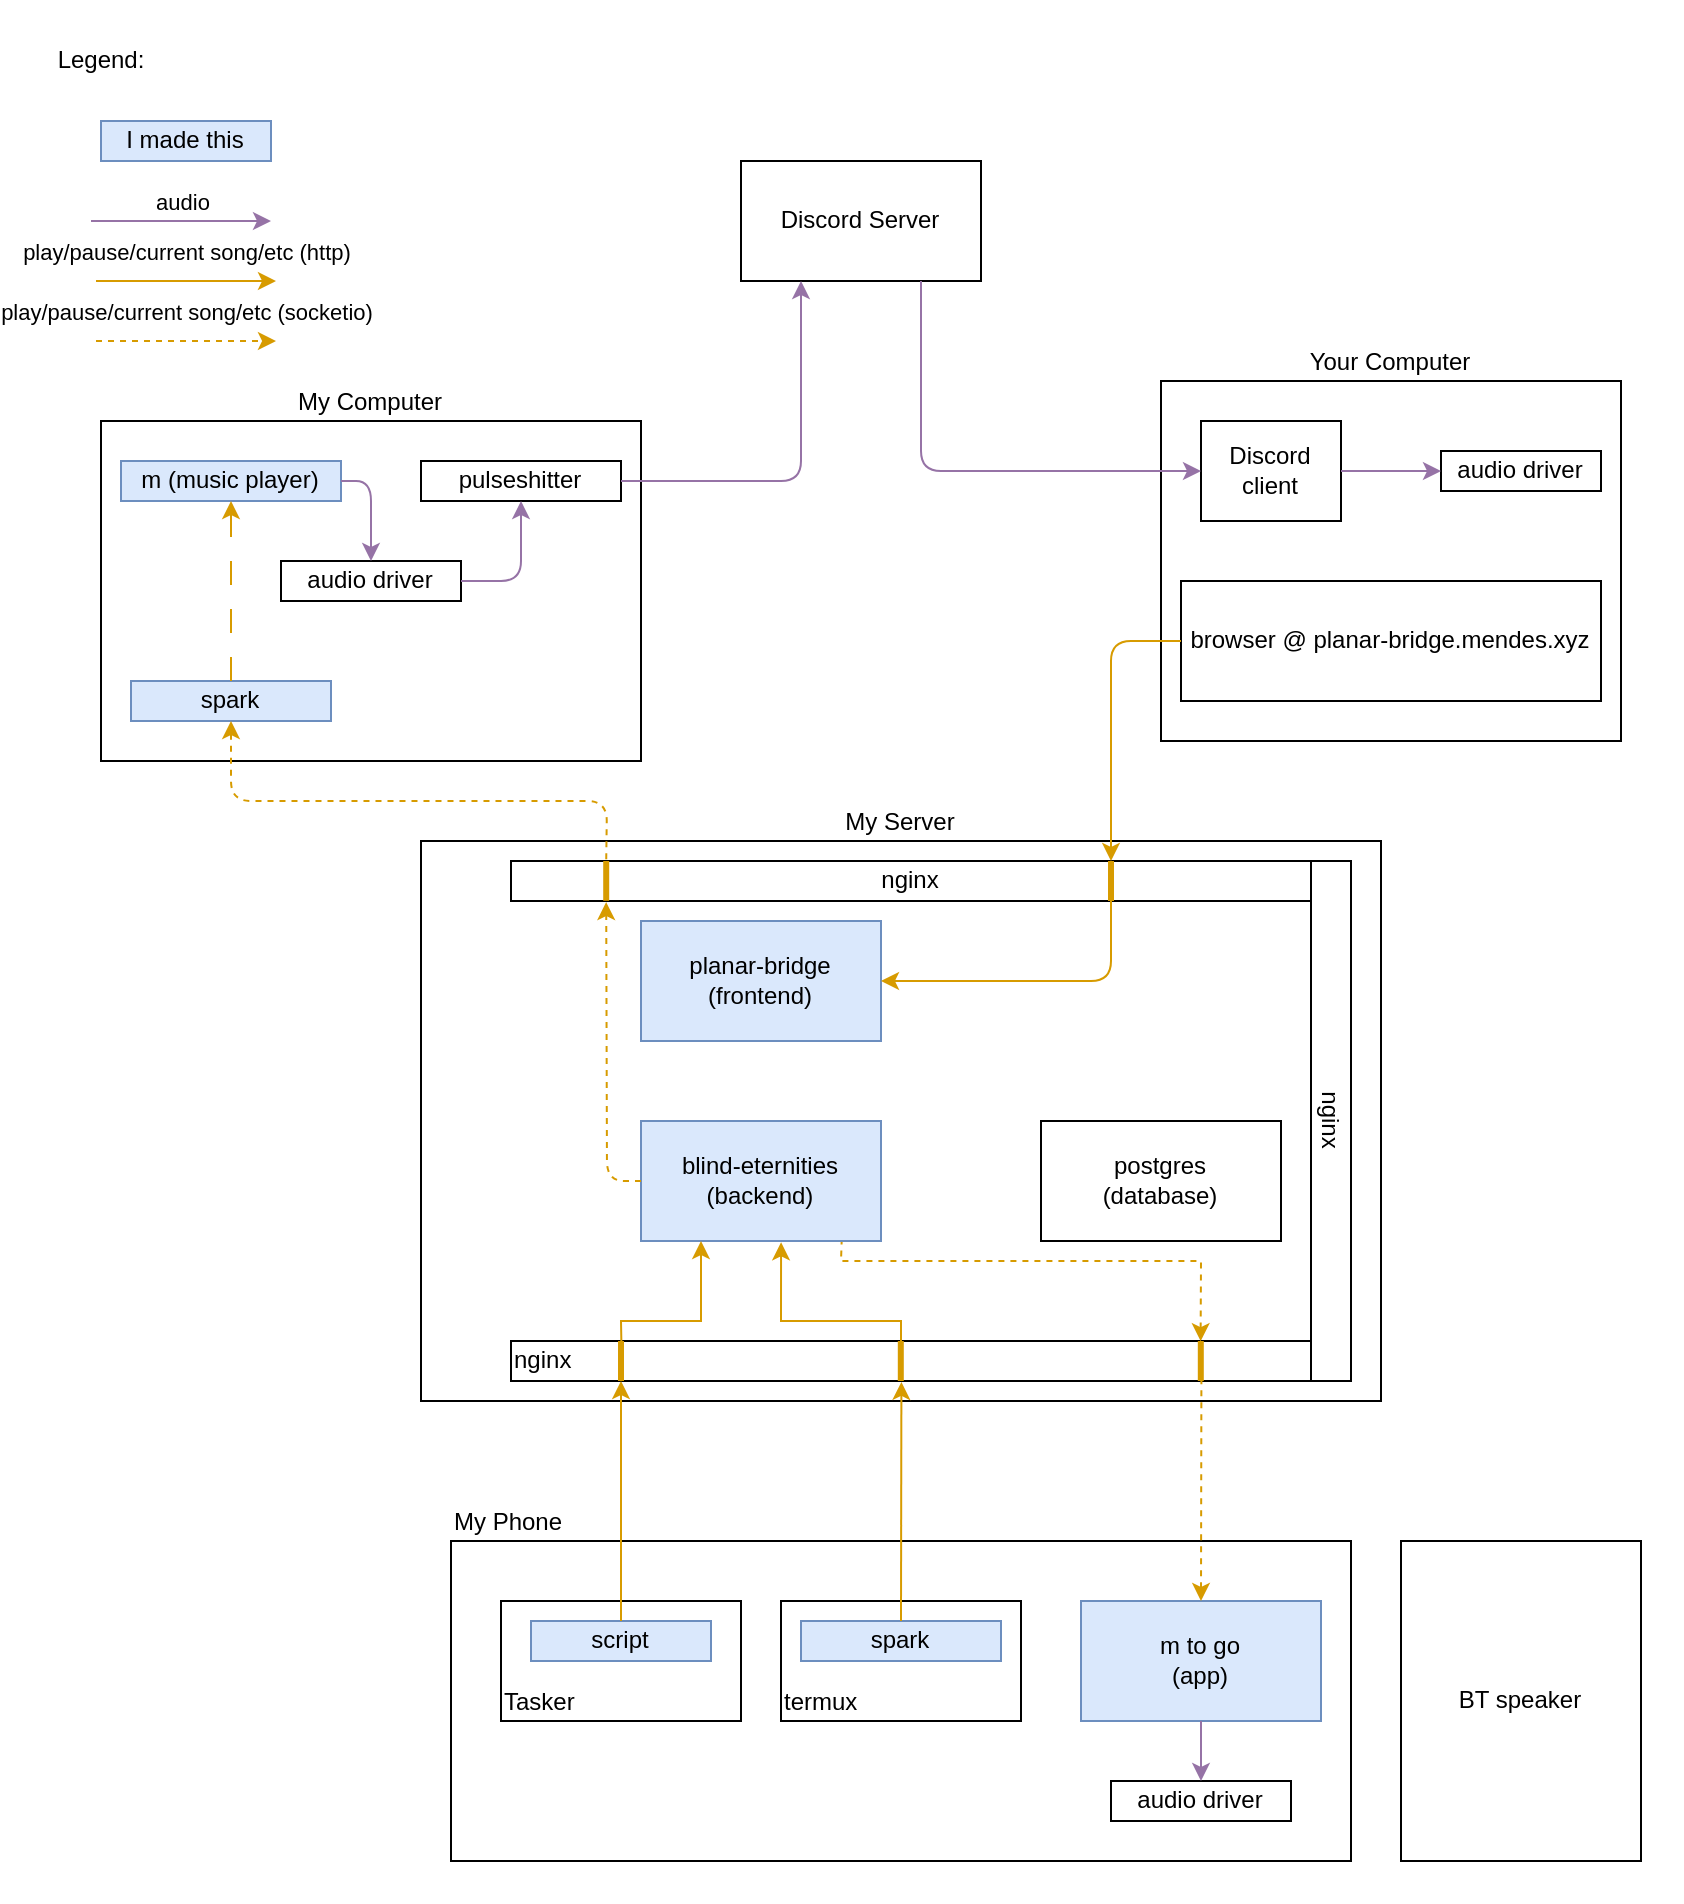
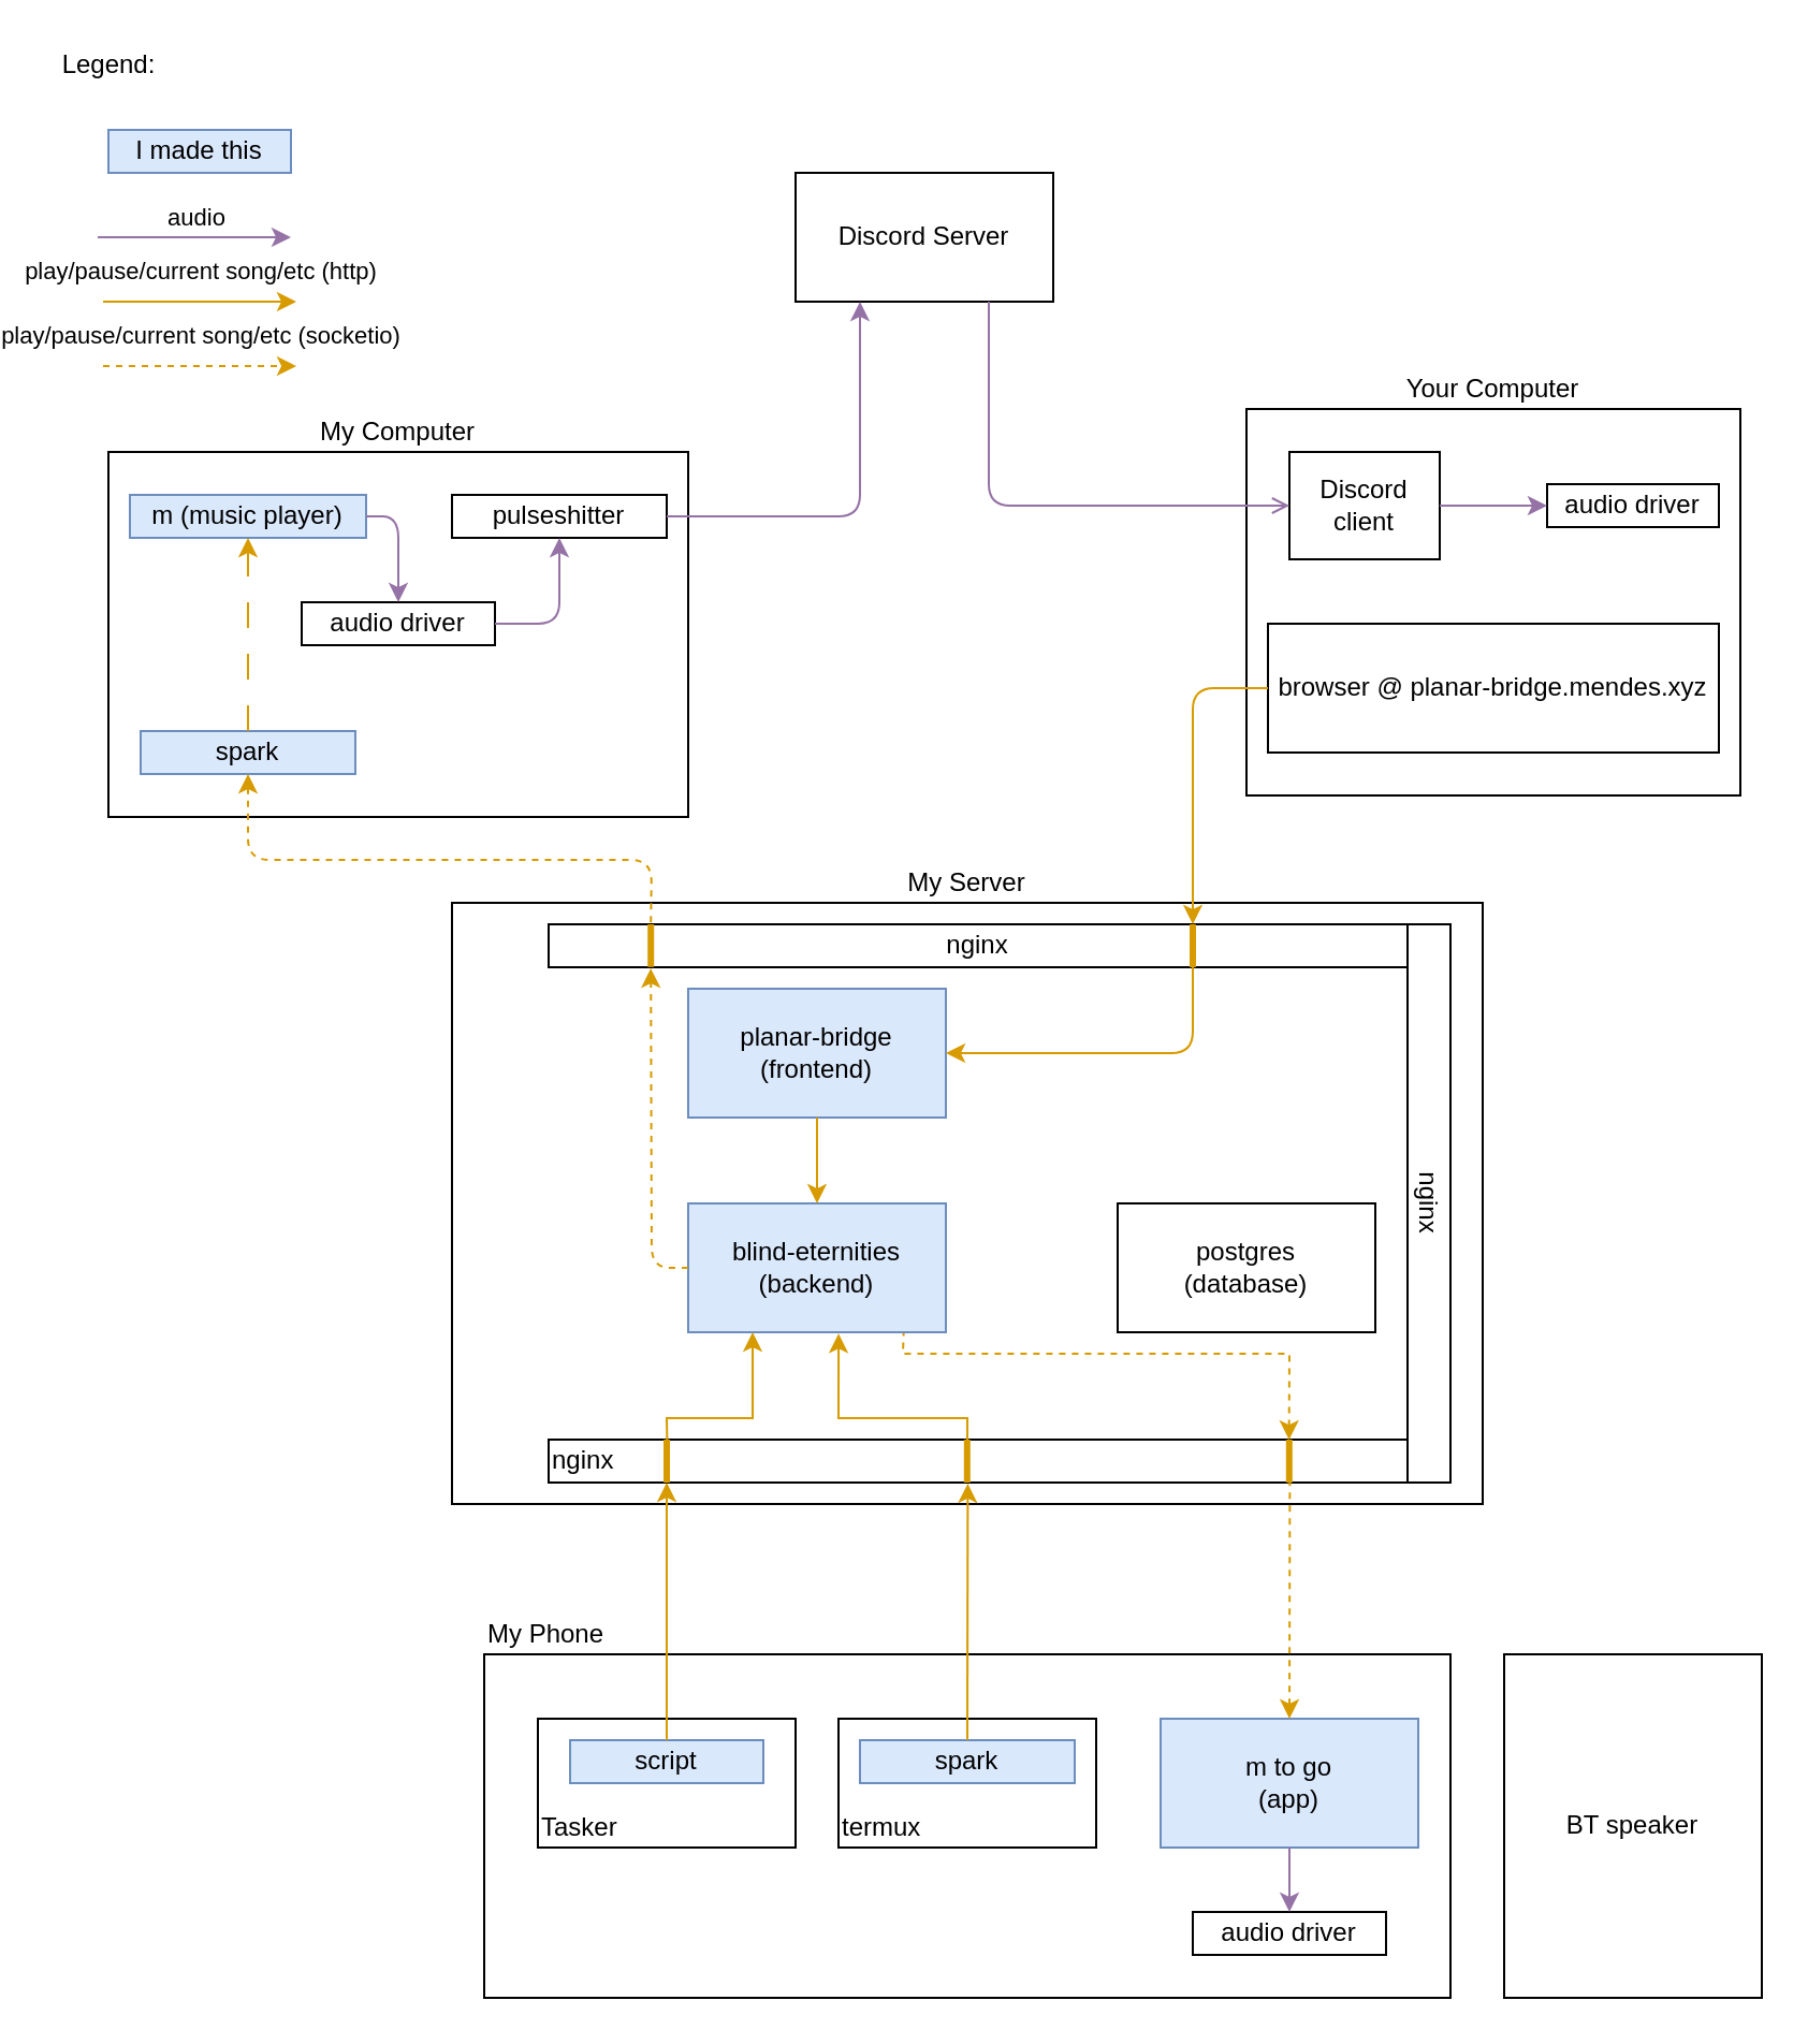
- <mxCell id="21" value="" style="endArrow=classic;html=1;exitX=0.75;exitY=1;exitDx=0;exitDy=0;entryX=0;entryY=0.5;entryDx=0;entryDy=0;fillColor=#e1d5e7;strokeColor=#9673a6;" parent="1" source="6" target="8" edge="1"><mxGeometry width="50" height="50" relative="1" as="geometry"><mxPoint x="310" y="240" as="sourcePoint" /><mxPoint x="360" y="190" as="targetPoint" /><Array as="points"><mxPoint x="460" y="235" /></Array></mxGeometry></mxCell>
+ <mxCell id="21" value="" style="endArrow=open;html=1;exitX=0.75;exitY=1;exitDx=0;exitDy=0;entryX=0;entryY=0.5;entryDx=0;entryDy=0;fillColor=#e1d5e7;strokeColor=#9673a6;" parent="1" source="6" target="8" edge="1"><mxGeometry width="50" height="50" relative="1" as="geometry"><mxPoint x="310" y="240" as="sourcePoint" /><mxPoint x="360" y="190" as="targetPoint" /><Array as="points"><mxPoint x="460" y="235" /></Array></mxGeometry></mxCell>
+ <mxCell id="25" value="" style="endArrow=classic;html=1;exitX=0.5;exitY=1;exitDx=0;exitDy=0;entryX=0.5;entryY=0;entryDx=0;entryDy=0;fillColor=#ffe6cc;strokeColor=#d79b00;" parent="1" source="12" target="14" edge="1"><mxGeometry width="50" height="50" relative="1" as="geometry"><mxPoint x="310" y="440" as="sourcePoint" /><mxPoint x="360" y="390" as="targetPoint" /></mxGeometry></mxCell>
